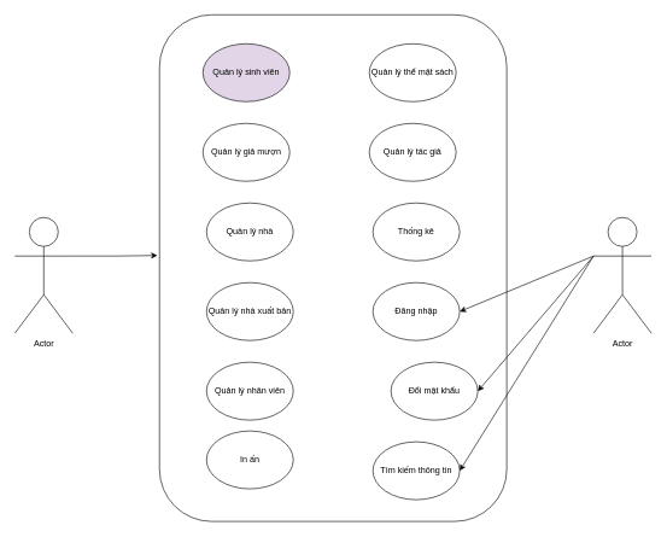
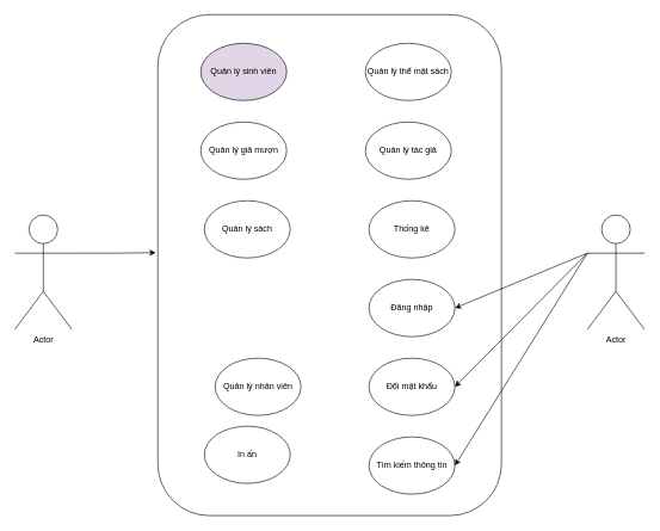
- <mxCell id="10" value="Quản lý nhà" style="ellipse;whiteSpace=wrap;html=1;" parent="1" vertex="1"><mxGeometry x="285" y="280" width="120" height="80" as="geometry" /></mxCell>
+ <mxCell id="10" value="Quản lý sách" style="ellipse;whiteSpace=wrap;html=1;" parent="1" vertex="1"><mxGeometry x="285" y="280" width="120" height="80" as="geometry" /></mxCell>
- <mxCell id="13" value="Quản lý nhà xuất bản" style="ellipse;whiteSpace=wrap;html=1;" parent="1" vertex="1"><mxGeometry x="285" y="390" width="120" height="80" as="geometry" /></mxCell>
- <mxCell id="15" value="Quản lý nhân viên" style="ellipse;whiteSpace=wrap;html=1;" parent="1" vertex="1"><mxGeometry x="285" y="500" width="120" height="80" as="geometry" /></mxCell>
+ <mxCell id="15" value="Quản lý nhân viên" style="ellipse;whiteSpace=wrap;html=1;" parent="1" vertex="1"><mxGeometry x="300" y="500" width="120" height="80" as="geometry" /></mxCell>
- <mxCell id="14" value="Đổi mật khẩu" style="ellipse;whiteSpace=wrap;html=1;" parent="1" vertex="1"><mxGeometry x="540" y="500" width="120" height="80" as="geometry" /></mxCell>
+ <mxCell id="14" value="Đổi mật khẩu" style="ellipse;whiteSpace=wrap;html=1;" parent="1" vertex="1"><mxGeometry x="515" y="500" width="120" height="80" as="geometry" /></mxCell>
